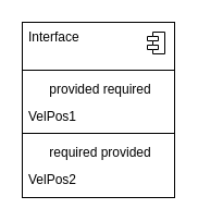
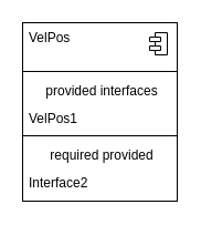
- <mxCell id="3" value="Interface" style="html=1;align=left;spacingLeft=4;verticalAlign=top;strokeColor=none;fillColor=none;whiteSpace=wrap;" vertex="1" parent="2"><mxGeometry width="140" height="40" as="geometry" /></mxCell>
+ <mxCell id="3" value="VelPos" style="html=1;align=left;spacingLeft=4;verticalAlign=top;strokeColor=none;fillColor=none;whiteSpace=wrap;" vertex="1" parent="2"><mxGeometry width="140" height="40" as="geometry" /></mxCell>
- <mxCell id="6" value="provided required" style="html=1;align=center;spacingLeft=4;verticalAlign=top;strokeColor=none;fillColor=none;whiteSpace=wrap;" vertex="1" parent="2"><mxGeometry y="48" width="140" height="25" as="geometry" /></mxCell>
+ <mxCell id="6" value="provided interfaces" style="html=1;align=center;spacingLeft=4;verticalAlign=top;strokeColor=none;fillColor=none;whiteSpace=wrap;" vertex="1" parent="2"><mxGeometry y="48" width="140" height="25" as="geometry" /></mxCell>
- <mxCell id="10" value="VelPos2" style="html=1;align=left;spacingLeft=4;verticalAlign=top;strokeColor=none;fillColor=none;whiteSpace=wrap;" vertex="1" parent="2"><mxGeometry y="131" width="140" height="30" as="geometry" /></mxCell>
+ <mxCell id="10" value="Interface2" style="html=1;align=left;spacingLeft=4;verticalAlign=top;strokeColor=none;fillColor=none;whiteSpace=wrap;" vertex="1" parent="2"><mxGeometry y="131" width="140" height="30" as="geometry" /></mxCell>
